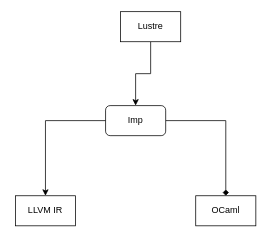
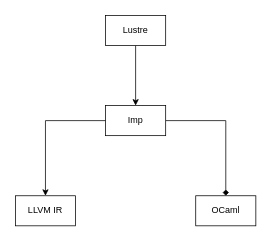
- <mxCell id="3" value="Lustre" style="rounded=0;whiteSpace=wrap;html=1;" vertex="1" parent="1"><mxGeometry x="160" y="15" width="80" height="40" as="geometry" /></mxCell>
+ <mxCell id="3" value="Lustre" style="rounded=0;whiteSpace=wrap;html=1;" vertex="1" parent="1"><mxGeometry x="140" y="20" width="80" height="40" as="geometry" /></mxCell>
- <mxCell id="5" value="Imp" style="whiteSpace=wrap;html=1;rounded=1;" vertex="1" parent="1"><mxGeometry x="140" y="140" width="80" height="40" as="geometry" /></mxCell>
+ <mxCell id="5" value="Imp" style="rounded=0;whiteSpace=wrap;html=1;" vertex="1" parent="1"><mxGeometry x="140" y="140" width="80" height="40" as="geometry" /></mxCell>
